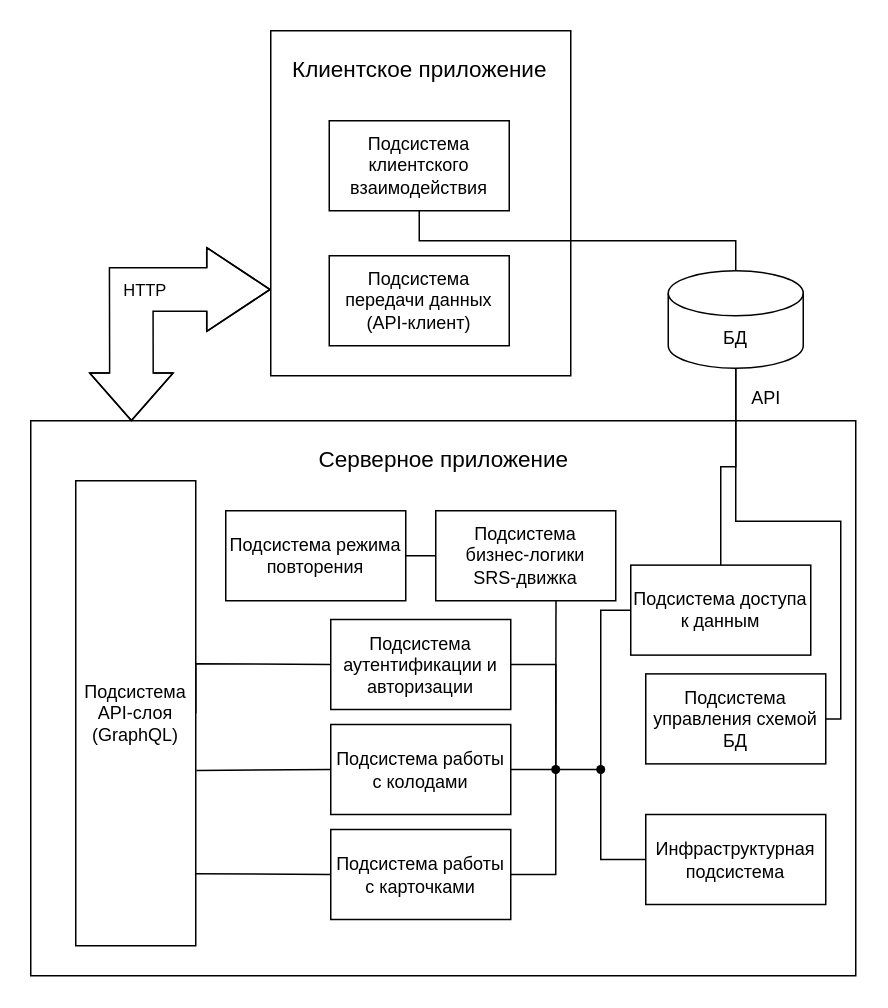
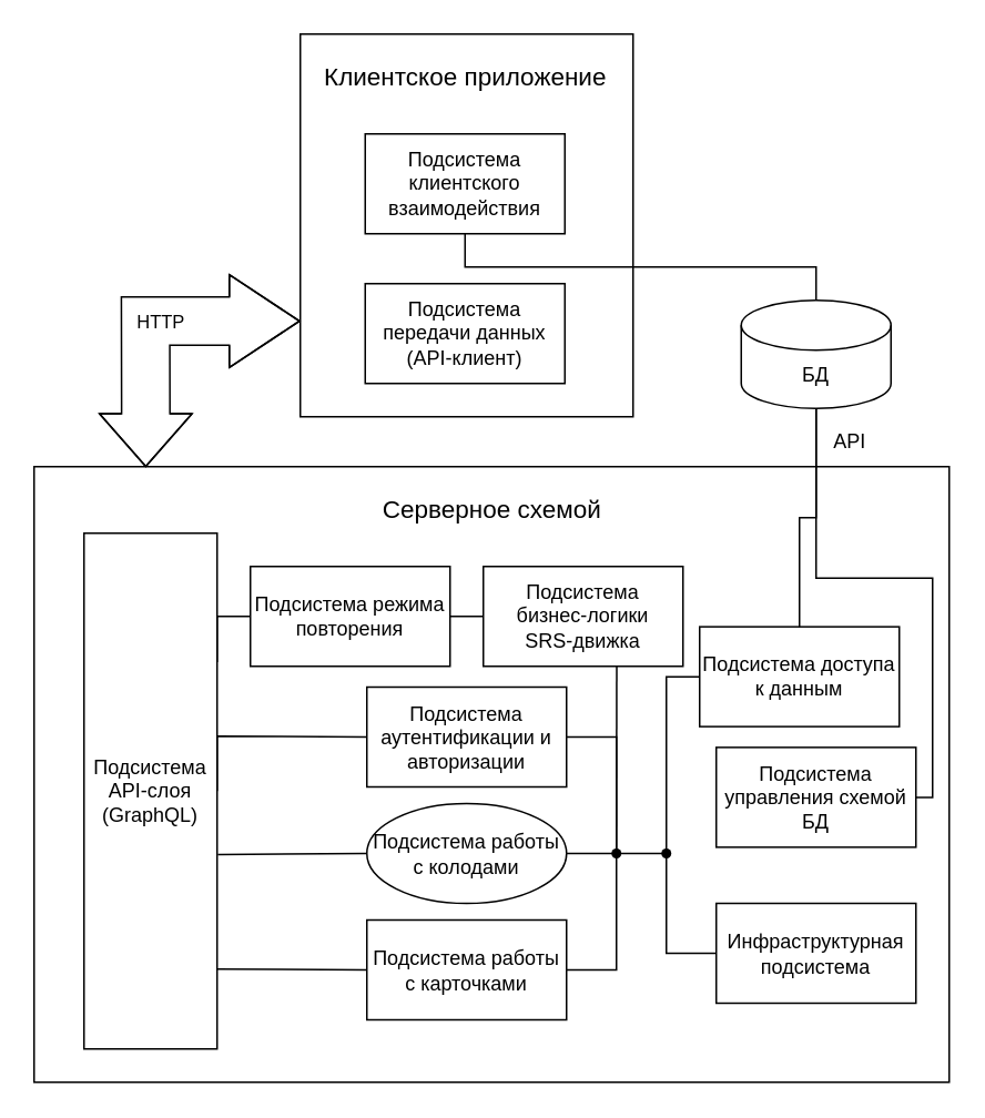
- <mxCell id="31" value="&lt;font style=&quot;font-size: 15px;&quot;&gt;Серверное приложение&lt;/font&gt;" style="text;html=1;align=center;verticalAlign=middle;resizable=0;points=[];autosize=1;strokeColor=none;fillColor=none;" parent="1" vertex="1"><mxGeometry x="200" y="290" width="190" height="30" as="geometry" /></mxCell>
+ <mxCell id="31" value="&lt;font style=&quot;font-size: 15px;&quot;&gt;Серверное схемой&lt;/font&gt;" style="text;html=1;align=center;verticalAlign=middle;resizable=0;points=[];autosize=1;strokeColor=none;fillColor=none;" parent="1" vertex="1"><mxGeometry x="200" y="290" width="190" height="30" as="geometry" /></mxCell>
+ <mxCell id="10" style="edgeStyle=orthogonalEdgeStyle;rounded=0;orthogonalLoop=1;jettySize=auto;html=1;exitX=1;exitY=0.25;exitDx=0;exitDy=0;entryX=0;entryY=0.5;entryDx=0;entryDy=0;jumpStyle=arc;endArrow=none;startFill=0;" parent="1" source="12" target="24" edge="1"><mxGeometry relative="1" as="geometry"><Array as="points"><mxPoint x="130" y="370" /></Array></mxGeometry></mxCell>
- <mxCell id="22" value="Подсистема работы с колодами" style="rounded=0;whiteSpace=wrap;html=1;" parent="1" vertex="1"><mxGeometry x="220" y="482.5" width="120" height="60" as="geometry" /></mxCell>
+ <mxCell id="22" value="Подсистема работы с колодами" style="ellipse;whiteSpace=wrap;html=1;" parent="1" vertex="1"><mxGeometry x="220" y="482.5" width="120" height="60" as="geometry" /></mxCell>
